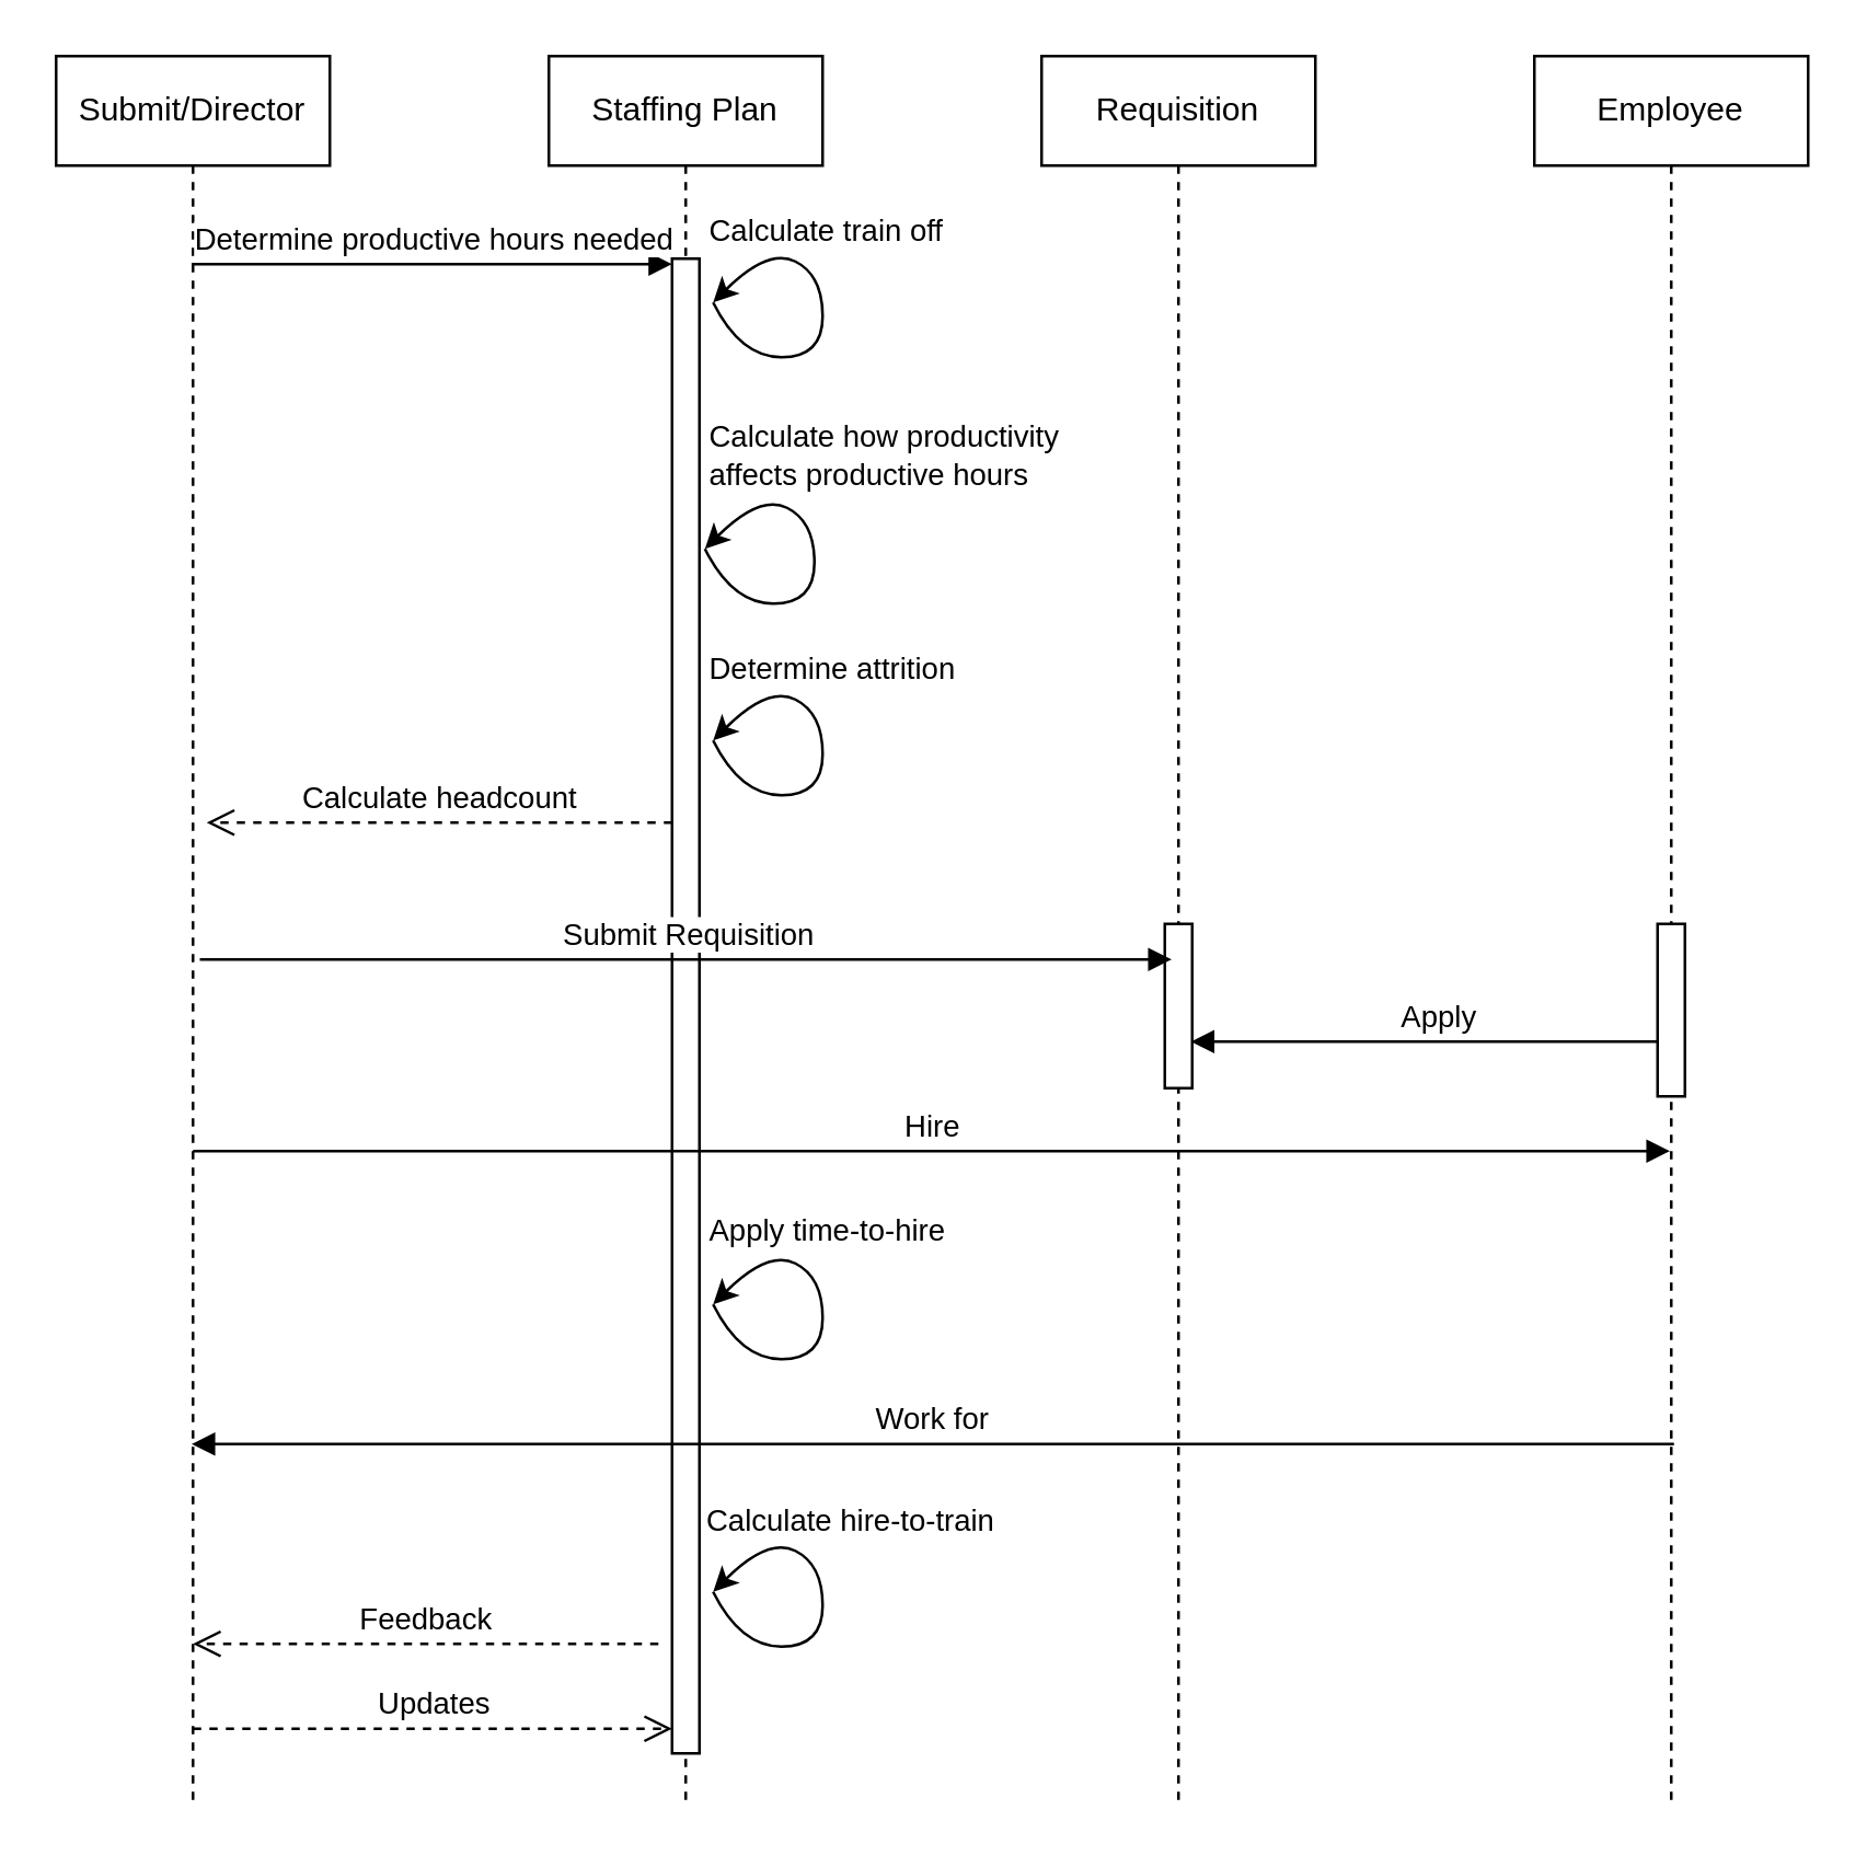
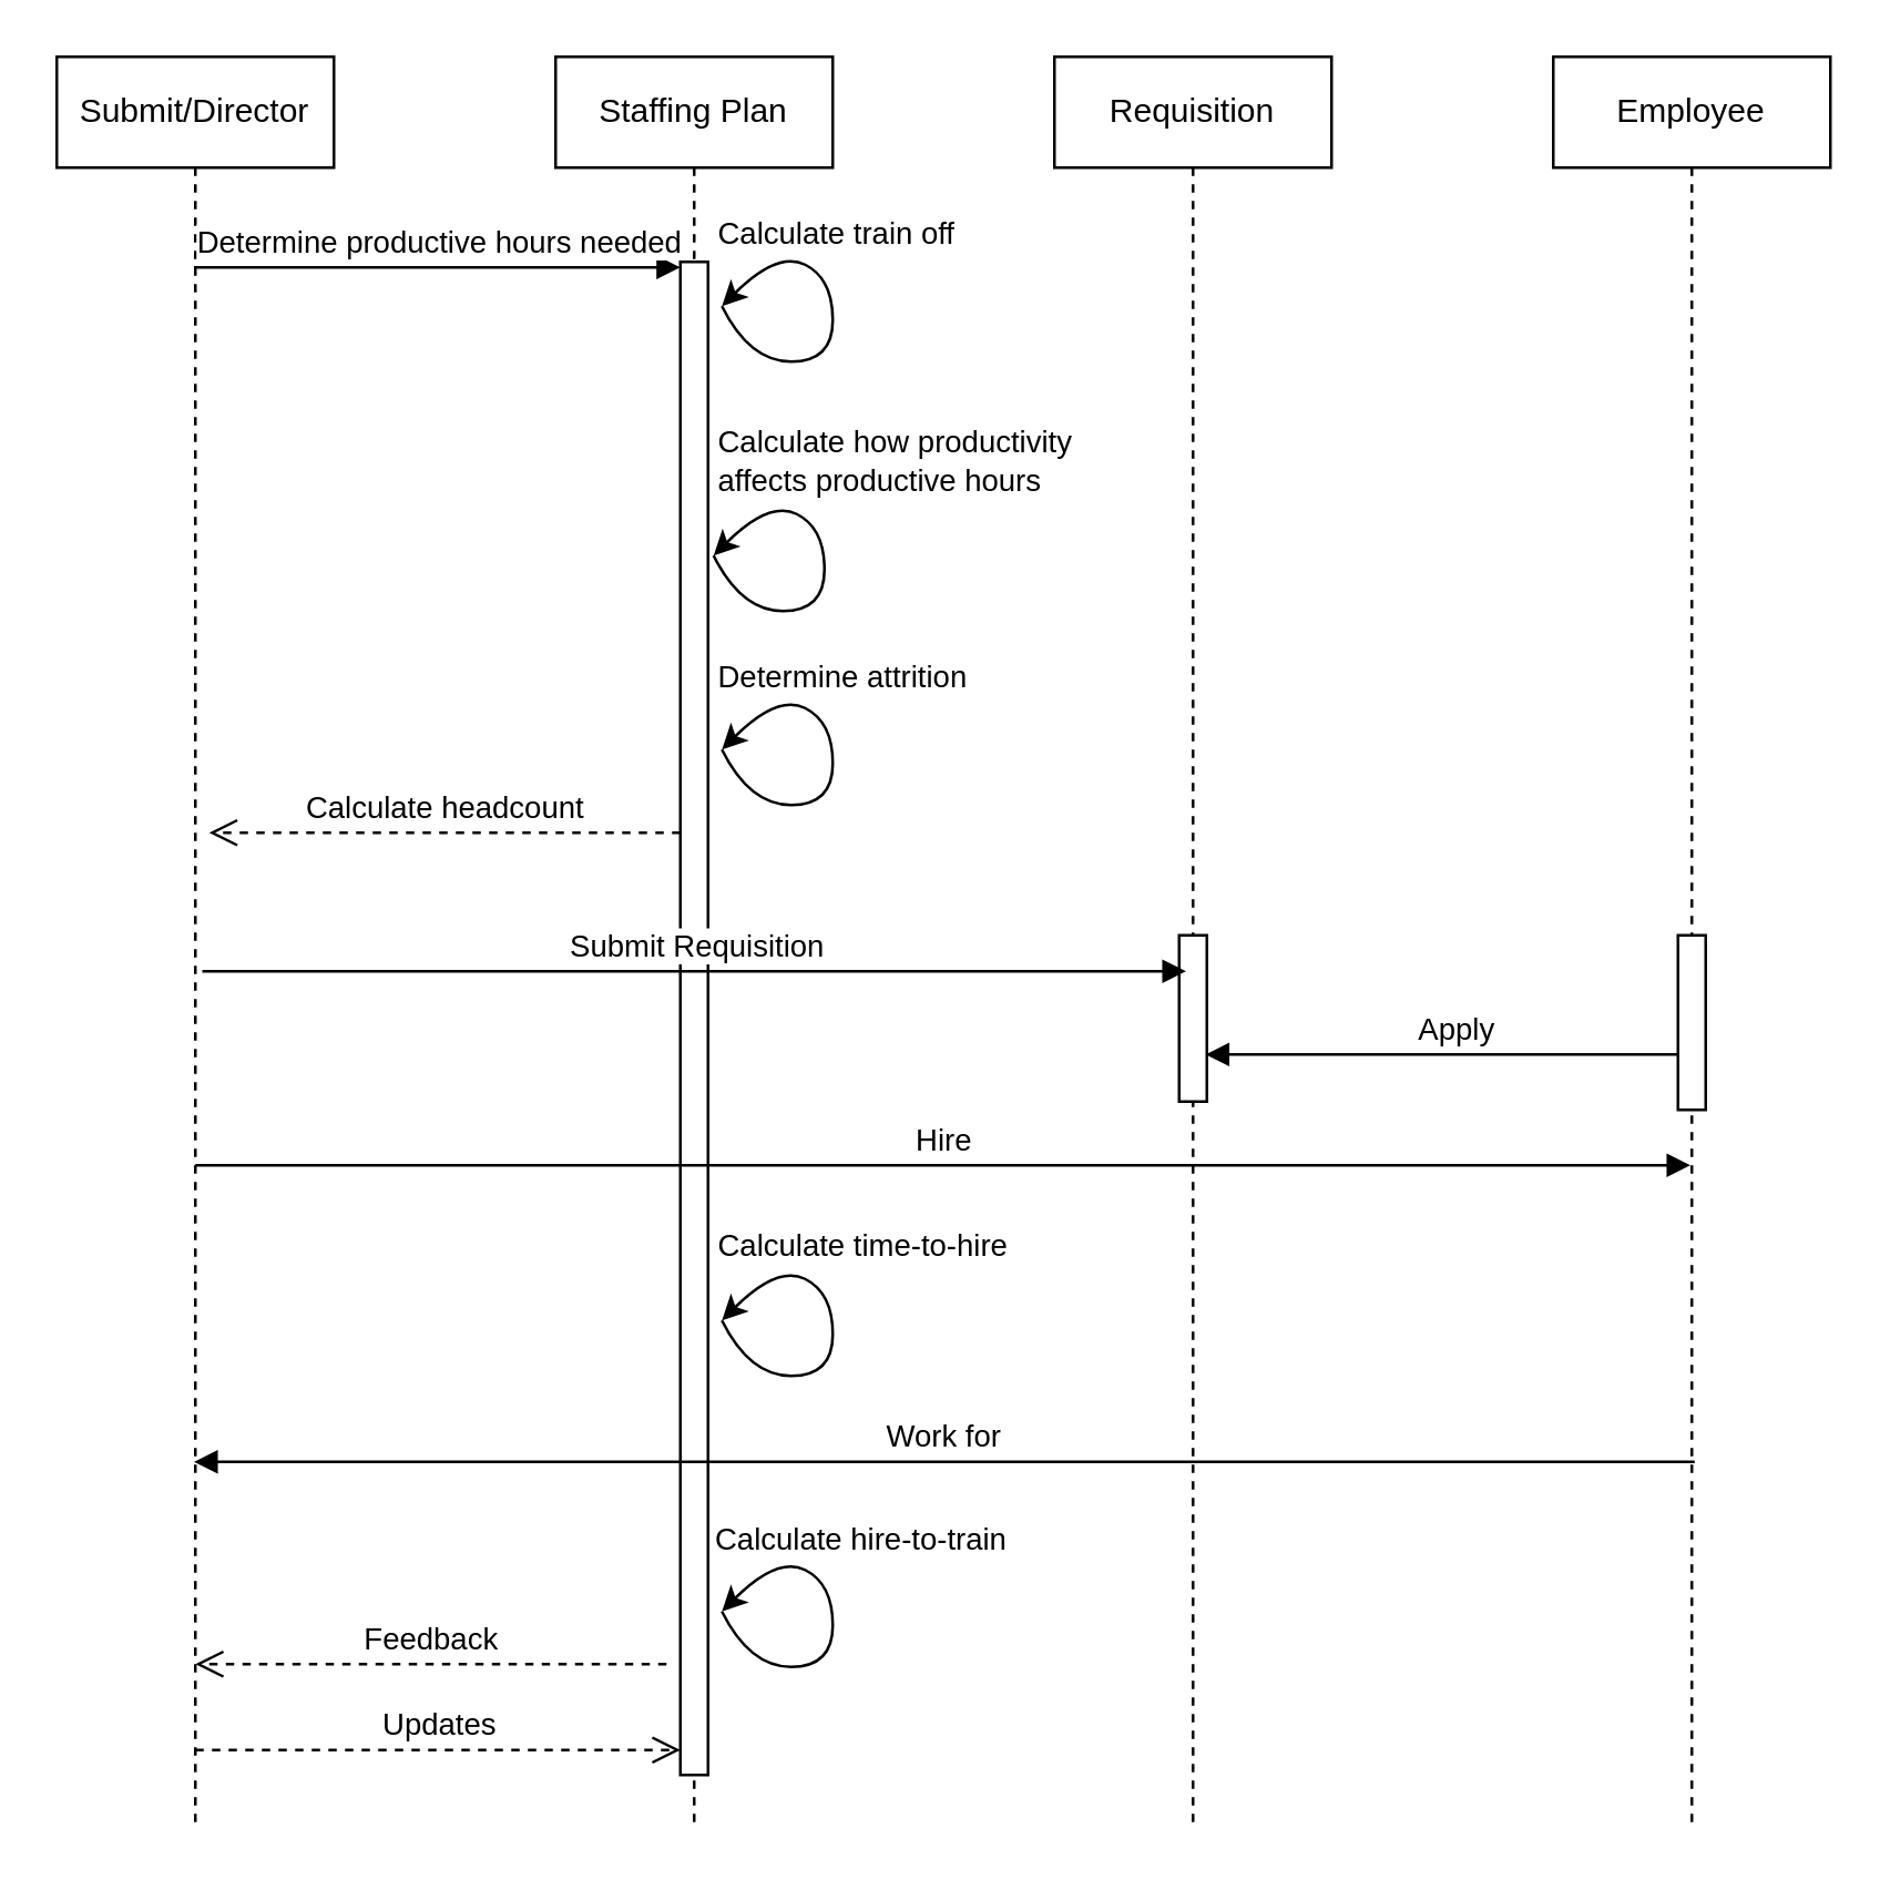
- <mxCell id="24" value="&lt;span style=&quot;color: rgb(0, 0, 0); font-family: Helvetica; font-size: 11px; font-style: normal; font-variant-ligatures: normal; font-variant-caps: normal; font-weight: 400; letter-spacing: normal; orphans: 2; text-align: center; text-indent: 0px; text-transform: none; widows: 2; word-spacing: 0px; -webkit-text-stroke-width: 0px; white-space: nowrap; background-color: rgb(255, 255, 255); text-decoration-thickness: initial; text-decoration-style: initial; text-decoration-color: initial; display: inline !important; float: none;&quot;&gt;Apply time-to-hire&lt;/span&gt;" style="text;whiteSpace=wrap;html=1;" vertex="1" parent="1"><mxGeometry x="257" y="435" width="140" height="30" as="geometry" /></mxCell>
+ <mxCell id="24" value="&lt;span style=&quot;color: rgb(0, 0, 0); font-family: Helvetica; font-size: 11px; font-style: normal; font-variant-ligatures: normal; font-variant-caps: normal; font-weight: 400; letter-spacing: normal; orphans: 2; text-align: center; text-indent: 0px; text-transform: none; widows: 2; word-spacing: 0px; -webkit-text-stroke-width: 0px; white-space: nowrap; background-color: rgb(255, 255, 255); text-decoration-thickness: initial; text-decoration-style: initial; text-decoration-color: initial; display: inline !important; float: none;&quot;&gt;Calculate time-to-hire&lt;/span&gt;" style="text;whiteSpace=wrap;html=1;" vertex="1" parent="1"><mxGeometry x="257" y="435" width="140" height="30" as="geometry" /></mxCell>
